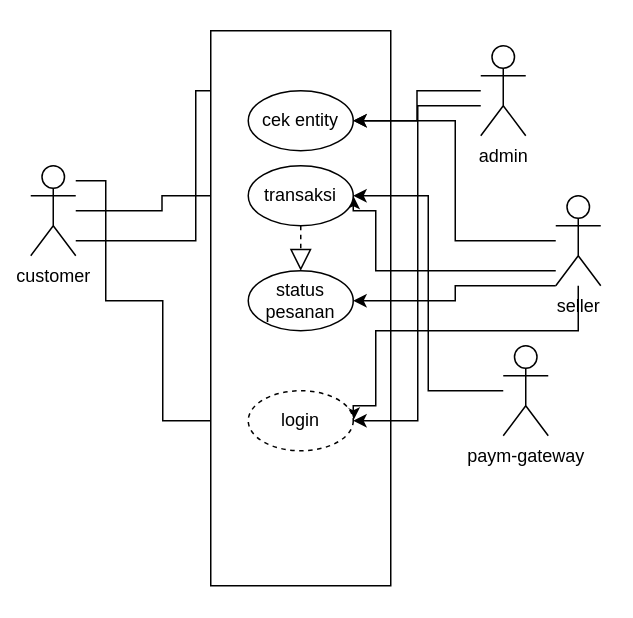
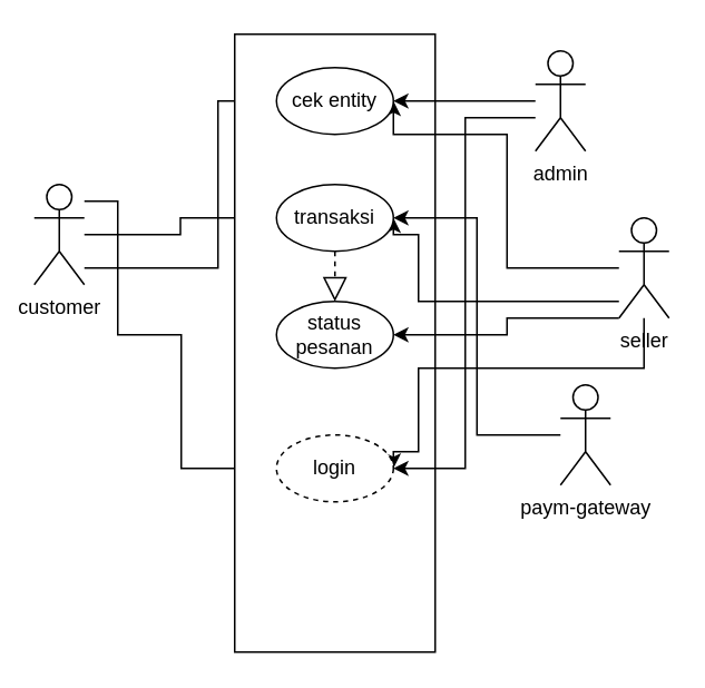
- <mxCell id="17" value="cek entity" style="ellipse;whiteSpace=wrap;html=1;" vertex="1" parent="1"><mxGeometry x="165" y="60" width="70" height="40" as="geometry" /></mxCell>
+ <mxCell id="17" value="cek entity" style="ellipse;whiteSpace=wrap;html=1;" vertex="1" parent="1"><mxGeometry x="165" y="40" width="70" height="40" as="geometry" /></mxCell>
